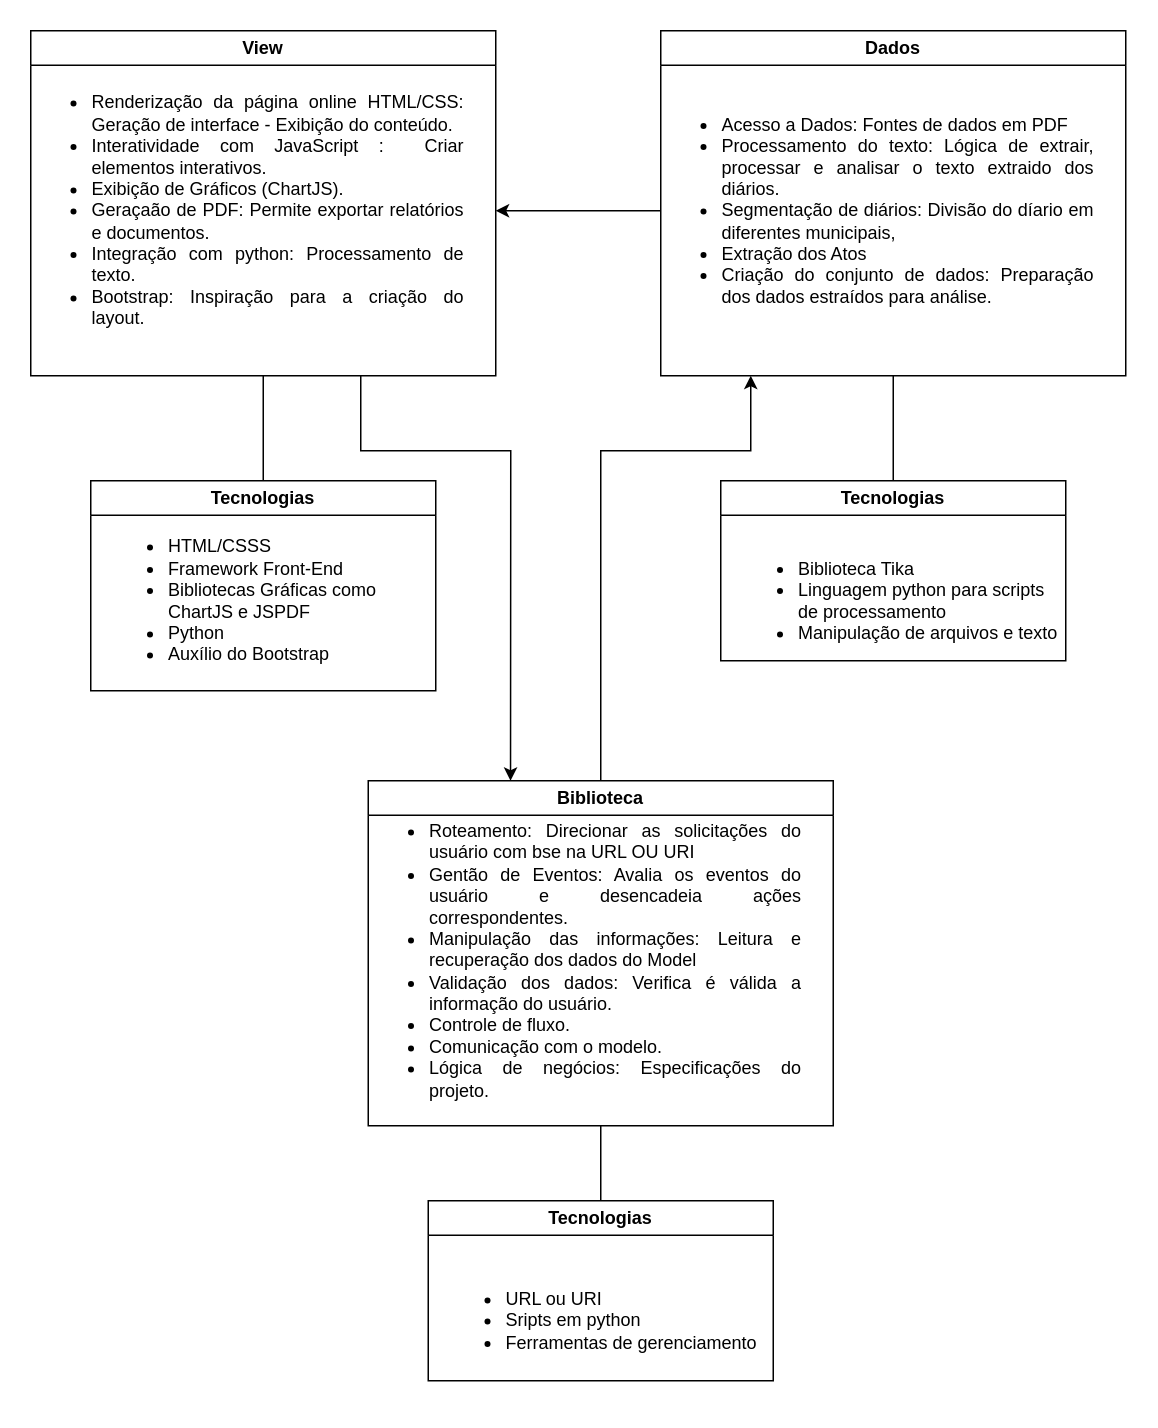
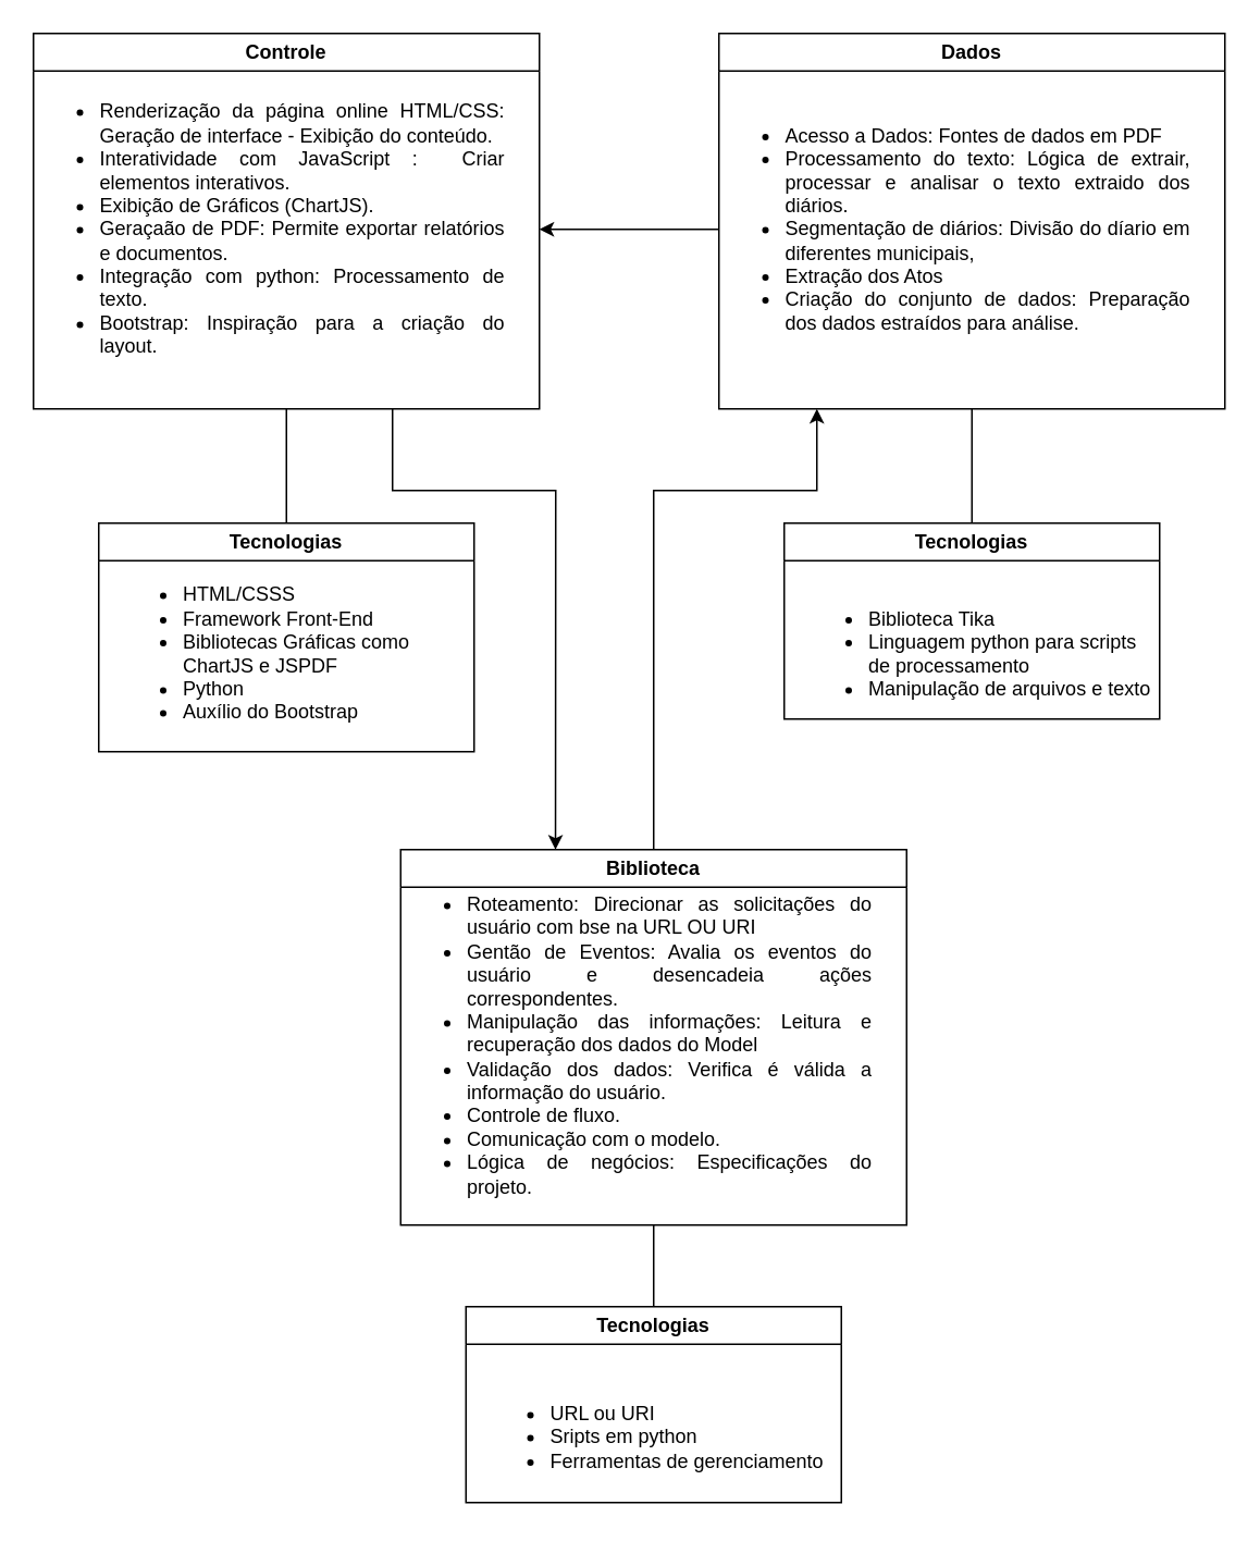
- <mxCell id="7" value="View" style="swimlane;whiteSpace=wrap;html=1;" vertex="1" parent="1"><mxGeometry x="20" y="20" width="310" height="230" as="geometry" /></mxCell>
+ <mxCell id="7" value="Controle" style="swimlane;whiteSpace=wrap;html=1;" vertex="1" parent="1"><mxGeometry x="20" y="20" width="310" height="230" as="geometry" /></mxCell>
